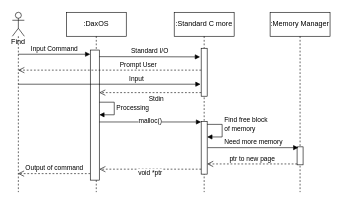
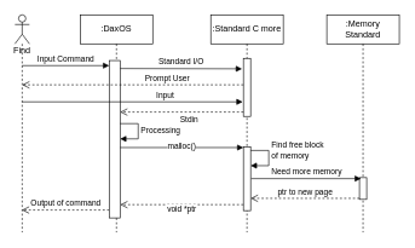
- <mxCell id="6" value=":Memory Manager" style="shape=umlLifeline;perimeter=lifelinePerimeter;whiteSpace=wrap;html=1;container=1;collapsible=0;recursiveResize=0;outlineConnect=0;" parent="1" vertex="1"><mxGeometry x="450" y="20" width="100" height="300" as="geometry" /></mxCell>
+ <mxCell id="6" value=":Memory Standard" style="shape=umlLifeline;perimeter=lifelinePerimeter;whiteSpace=wrap;html=1;container=1;collapsible=0;recursiveResize=0;outlineConnect=0;" parent="1" vertex="1"><mxGeometry x="450" y="20" width="100" height="300" as="geometry" /></mxCell>
